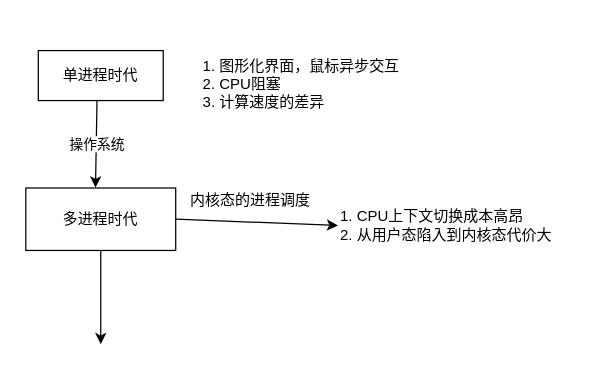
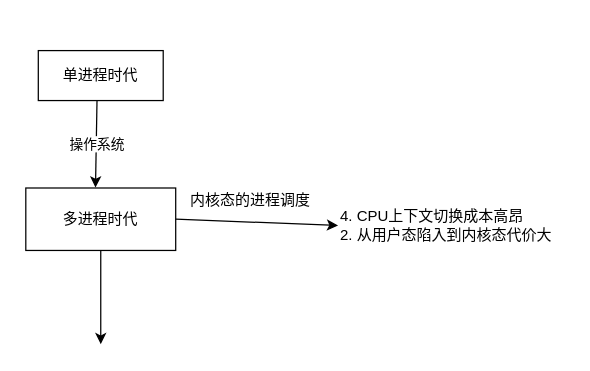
- <mxCell id="3" value="1. 图形化界面，鼠标异步交互&lt;br&gt;2. CPU阻塞&lt;br&gt;3. 计算速度的差异" style="text;html=1;strokeColor=none;fillColor=none;align=left;verticalAlign=left;whiteSpace=wrap;rounded=0;" vertex="1" parent="1"><mxGeometry x="160" y="20" width="180" height="80" as="geometry" /></mxCell>
- <mxCell id="10" value="1. CPU上下文切换成本高昂&lt;br&gt;2. 从用户态陷入到内核态代价大" style="text;html=1;strokeColor=none;fillColor=none;align=left;verticalAlign=middle;whiteSpace=wrap;rounded=0;" vertex="1" parent="1"><mxGeometry x="270" y="140" width="180" height="80" as="geometry" /></mxCell>
+ <mxCell id="10" value="4. CPU上下文切换成本高昂&lt;br&gt;2. 从用户态陷入到内核态代价大" style="text;html=1;strokeColor=none;fillColor=none;align=left;verticalAlign=middle;whiteSpace=wrap;rounded=0;" vertex="1" parent="1"><mxGeometry x="270" y="140" width="180" height="80" as="geometry" /></mxCell>
